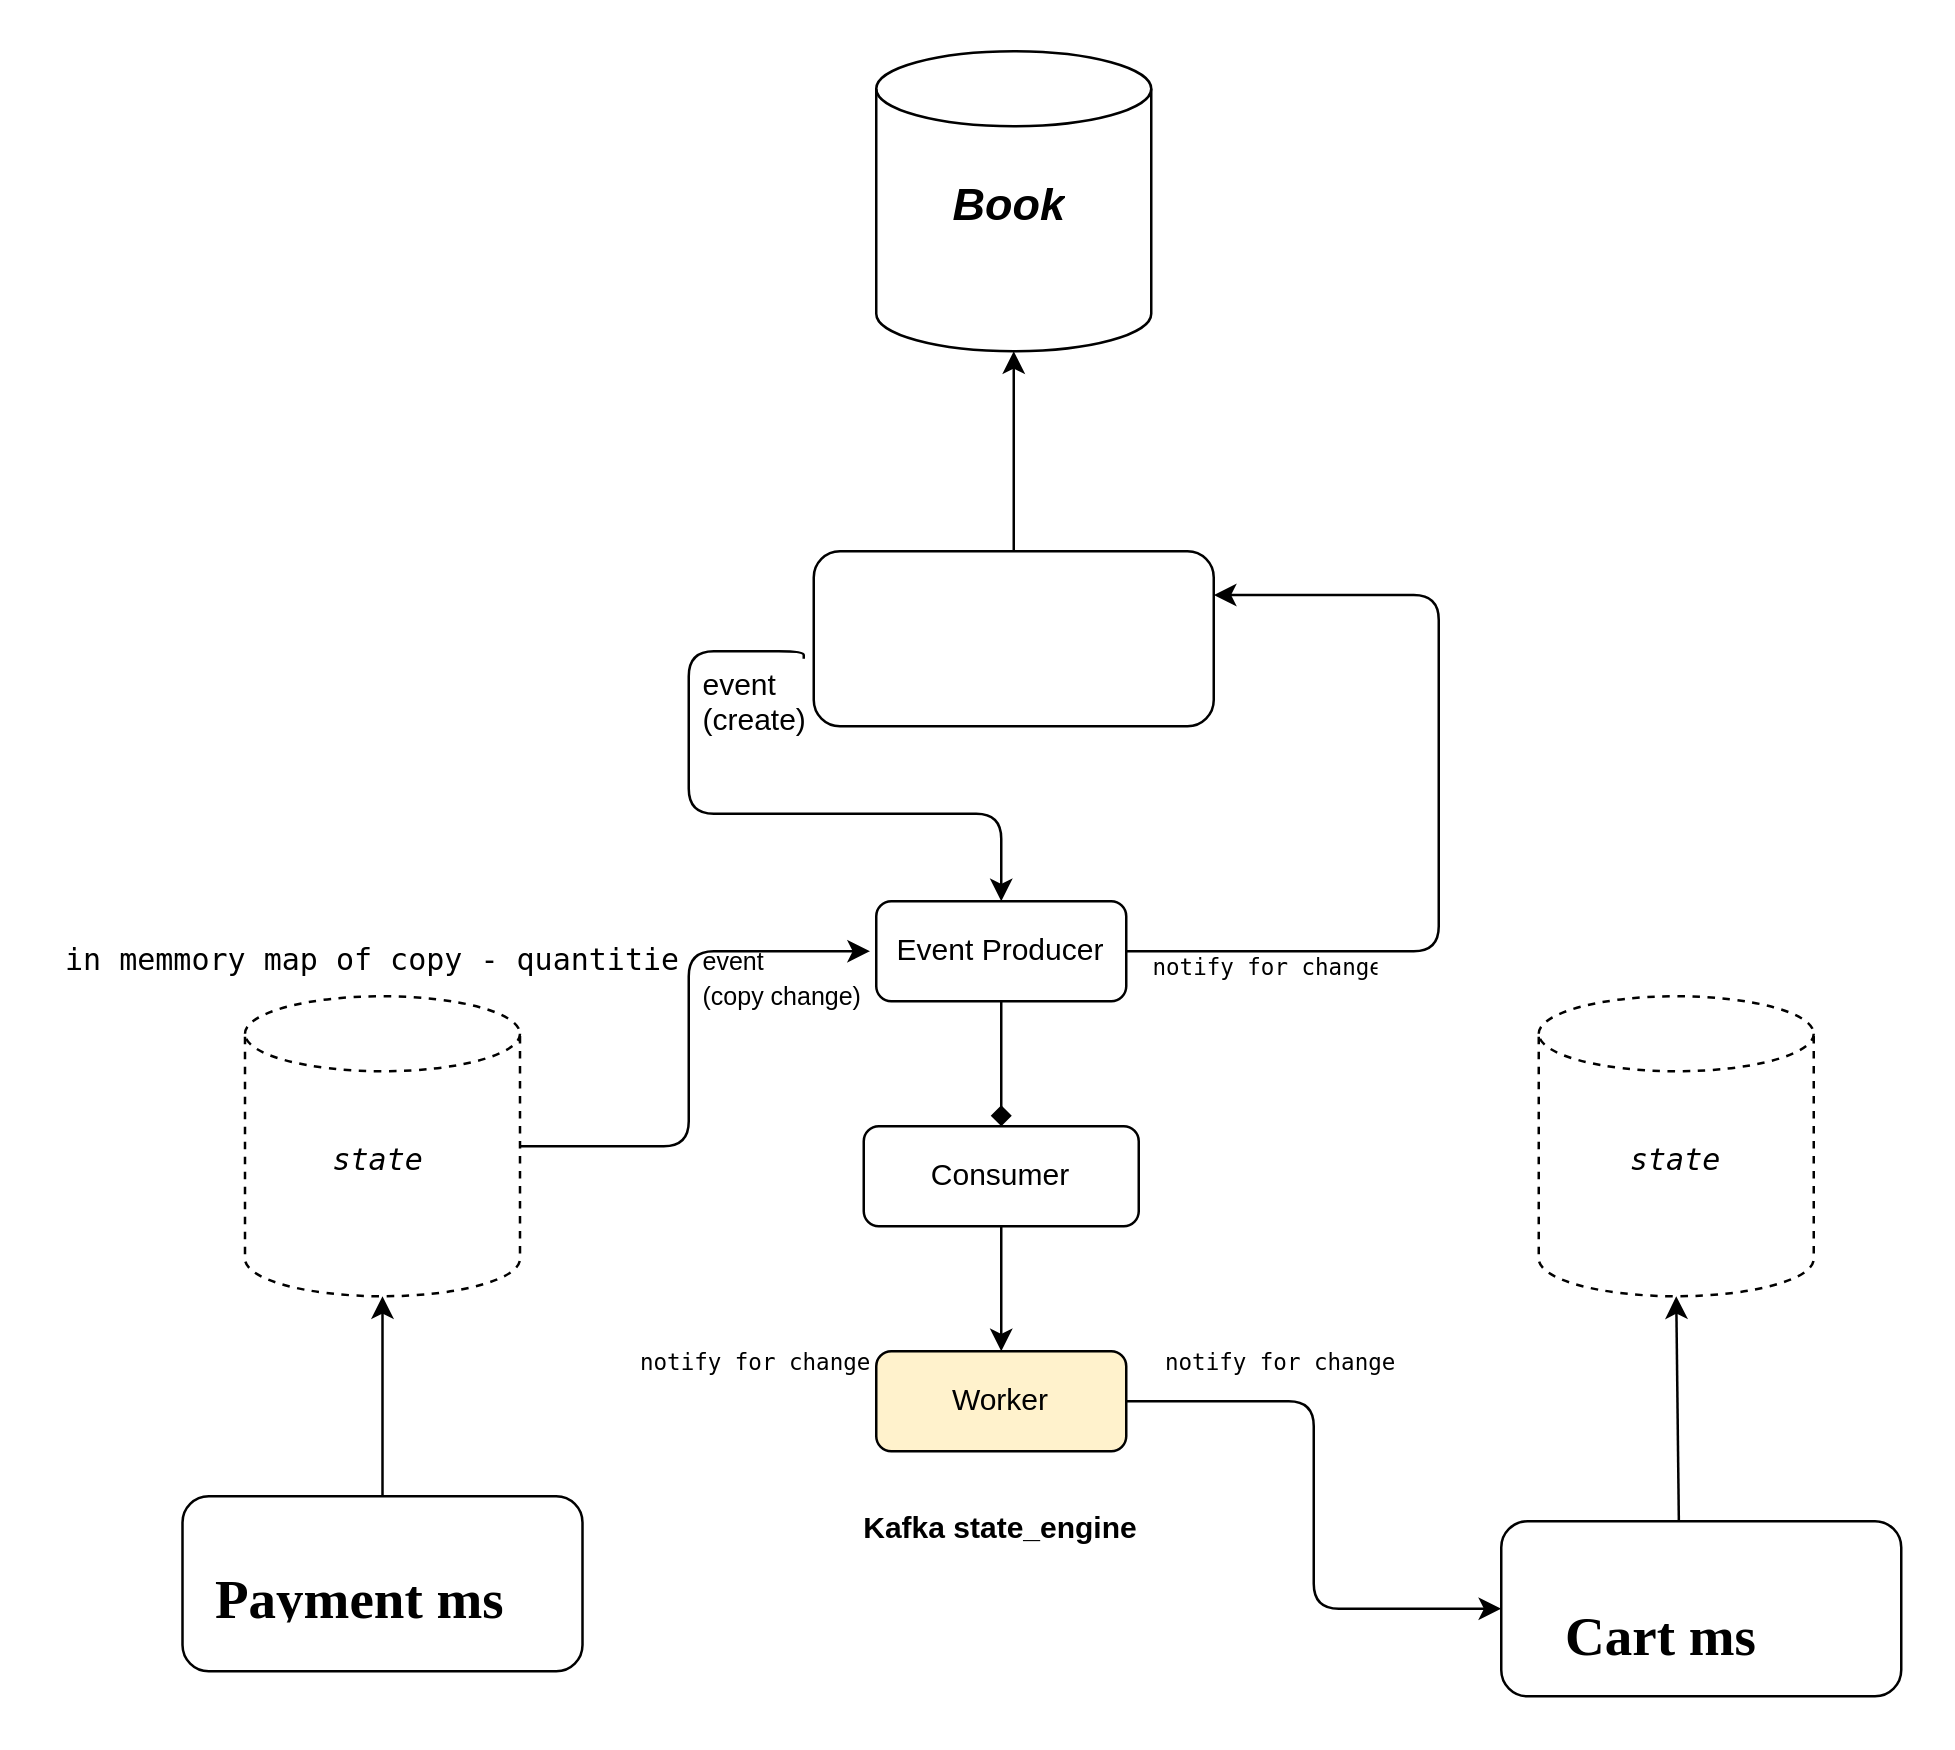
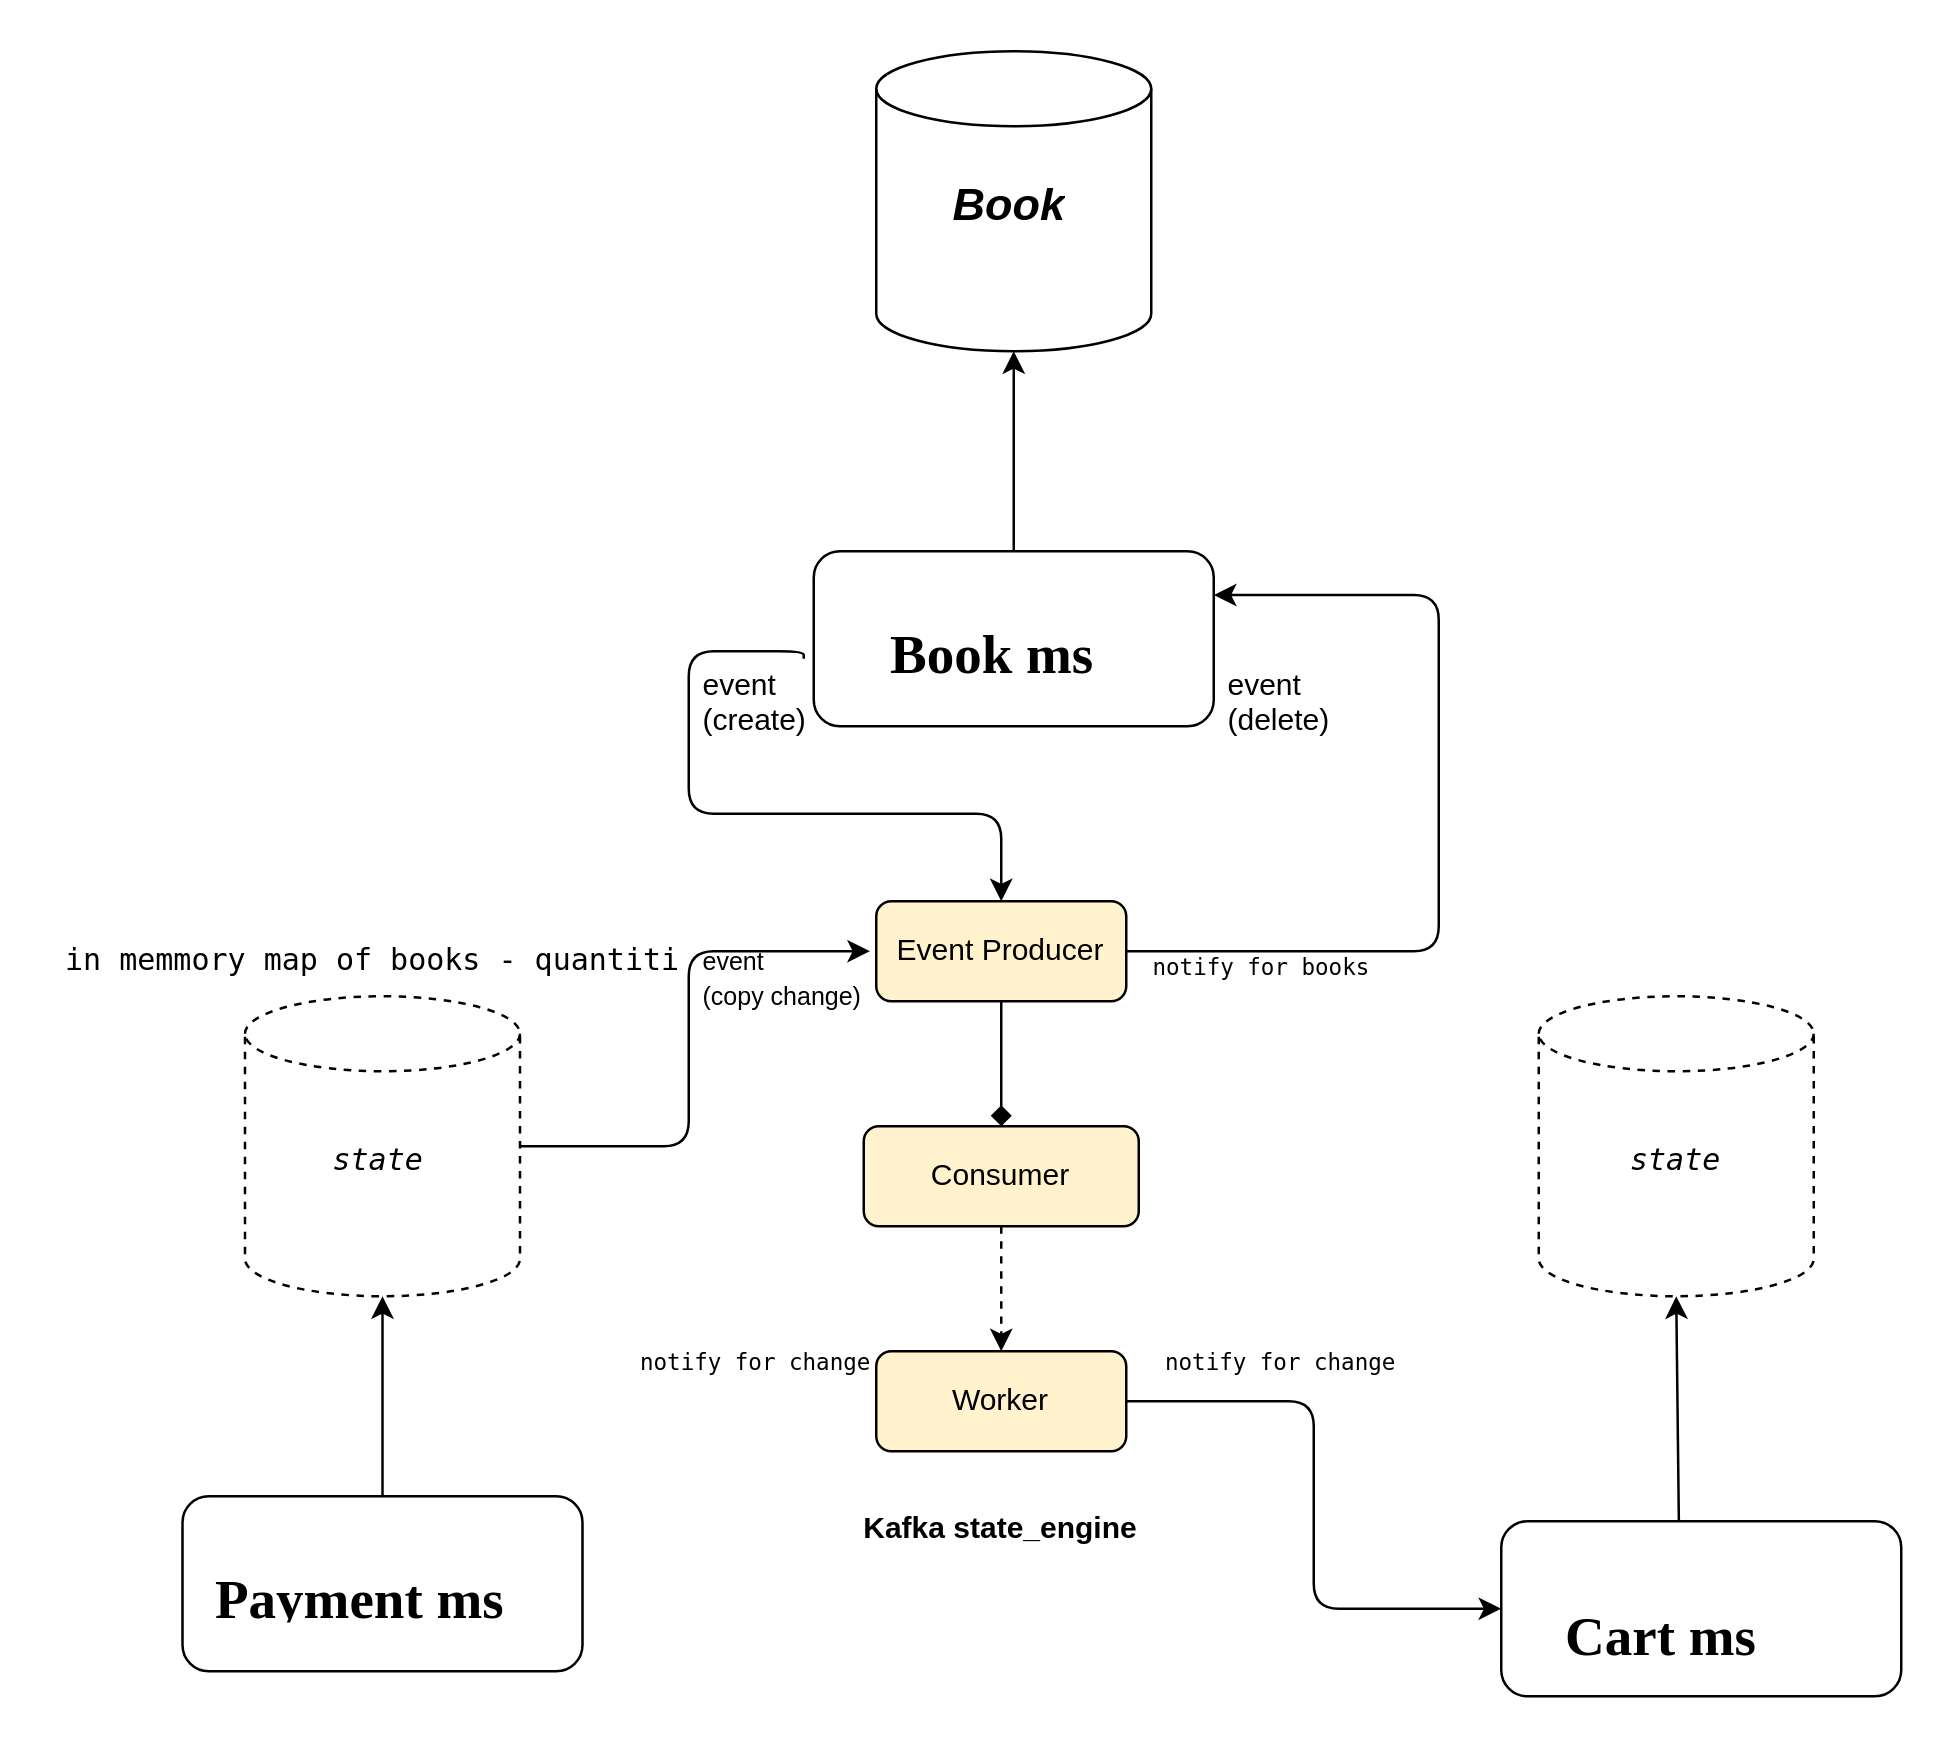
+ <mxCell id="10" value="&lt;span style=&quot;font-size: 22px;&quot;&gt;&lt;b&gt;&lt;font face=&quot;Georgia&quot;&gt;Book ms&lt;/font&gt;&lt;/b&gt;&lt;/span&gt;" style="text;strokeColor=none;fillColor=none;align=left;verticalAlign=top;spacingLeft=4;spacingRight=4;overflow=hidden;rotatable=0;points=[[0,0.5],[1,0.5]];portConstraint=eastwest;whiteSpace=wrap;html=1;rounded=1;" vertex="1" parent="1"><mxGeometry x="350" y="242" width="120" height="26" as="geometry" /></mxCell>
+ <mxCell id="26" value="event (delete)" style="text;strokeColor=none;fillColor=none;align=left;verticalAlign=top;spacingLeft=4;spacingRight=4;overflow=hidden;rotatable=0;points=[[0,0.5],[1,0.5]];portConstraint=eastwest;whiteSpace=wrap;html=1;rounded=1;" vertex="1" parent="1"><mxGeometry x="485" y="260" width="60" height="40" as="geometry" /></mxCell>
- <mxCell id="17" value="&lt;pre&gt;in memmory map of copy - quantities&lt;/pre&gt;" style="text;strokeColor=none;fillColor=none;align=left;verticalAlign=top;spacingLeft=4;spacingRight=4;overflow=hidden;rotatable=0;points=[[0,0.5],[1,0.5]];portConstraint=eastwest;whiteSpace=wrap;html=1;rounded=1;" vertex="1" parent="1"><mxGeometry x="20" y="358" width="255" height="63" as="geometry" /></mxCell>
+ <mxCell id="17" value="&lt;pre&gt;in memmory map of books - quantities&lt;/pre&gt;" style="text;strokeColor=none;fillColor=none;align=left;verticalAlign=top;spacingLeft=4;spacingRight=4;overflow=hidden;rotatable=0;points=[[0,0.5],[1,0.5]];portConstraint=eastwest;whiteSpace=wrap;html=1;rounded=1;" vertex="1" parent="1"><mxGeometry x="20" y="358" width="255" height="63" as="geometry" /></mxCell>
- <mxCell id="19" value="Event Producer" style="whiteSpace=wrap;html=1;rounded=1;" vertex="1" parent="18"><mxGeometry x="25" y="20" width="100" height="40" as="geometry" /></mxCell>
+ <mxCell id="19" value="Event Producer" style="whiteSpace=wrap;html=1;rounded=1;fillColor=#fff2cc;" vertex="1" parent="18"><mxGeometry x="25" y="20" width="100" height="40" as="geometry" /></mxCell>
- <mxCell id="31" value="&lt;pre&gt;&lt;font style=&quot;font-size: 9px;&quot;&gt;notify for change &lt;/font&gt;(in batches)&lt;/pre&gt;" style="text;strokeColor=none;fillColor=none;align=left;verticalAlign=top;spacingLeft=4;spacingRight=4;overflow=hidden;rotatable=0;points=[[0,0.5],[1,0.5]];portConstraint=eastwest;whiteSpace=wrap;html=1;rounded=1;" vertex="1" parent="1"><mxGeometry x="455" y="360" width="100" height="40" as="geometry" /></mxCell>
+ <mxCell id="31" value="&lt;pre&gt;&lt;font style=&quot;font-size: 9px;&quot;&gt;notify for books &lt;/font&gt;(in batches)&lt;/pre&gt;" style="text;strokeColor=none;fillColor=none;align=left;verticalAlign=top;spacingLeft=4;spacingRight=4;overflow=hidden;rotatable=0;points=[[0,0.5],[1,0.5]];portConstraint=eastwest;whiteSpace=wrap;html=1;rounded=1;" vertex="1" parent="1"><mxGeometry x="455" y="360" width="100" height="40" as="geometry" /></mxCell>
- <mxCell id="21" value="Consumer" style="whiteSpace=wrap;html=1;rounded=1;" vertex="1" parent="18"><mxGeometry x="20" y="110" width="110" height="40" as="geometry" /></mxCell>
+ <mxCell id="21" value="Consumer" style="whiteSpace=wrap;html=1;rounded=1;fillColor=#fff2cc;" vertex="1" parent="18"><mxGeometry x="20" y="110" width="110" height="40" as="geometry" /></mxCell>
- <mxCell id="20" style="edgeStyle=orthogonalEdgeStyle;rounded=1;orthogonalLoop=1;jettySize=auto;html=1;noEdgeStyle=1;orthogonal=1;" edge="1" parent="18" source="21" target="23"><mxGeometry relative="1" as="geometry"><Array as="points"><mxPoint x="75" y="162" /><mxPoint x="75" y="188" /></Array></mxGeometry></mxCell>
+ <mxCell id="20" style="edgeStyle=orthogonalEdgeStyle;rounded=1;orthogonalLoop=1;jettySize=auto;html=1;noEdgeStyle=1;orthogonal=1;dashed=1;" edge="1" parent="18" source="21" target="23"><mxGeometry relative="1" as="geometry"><Array as="points"><mxPoint x="75" y="162" /><mxPoint x="75" y="188" /></Array></mxGeometry></mxCell>
